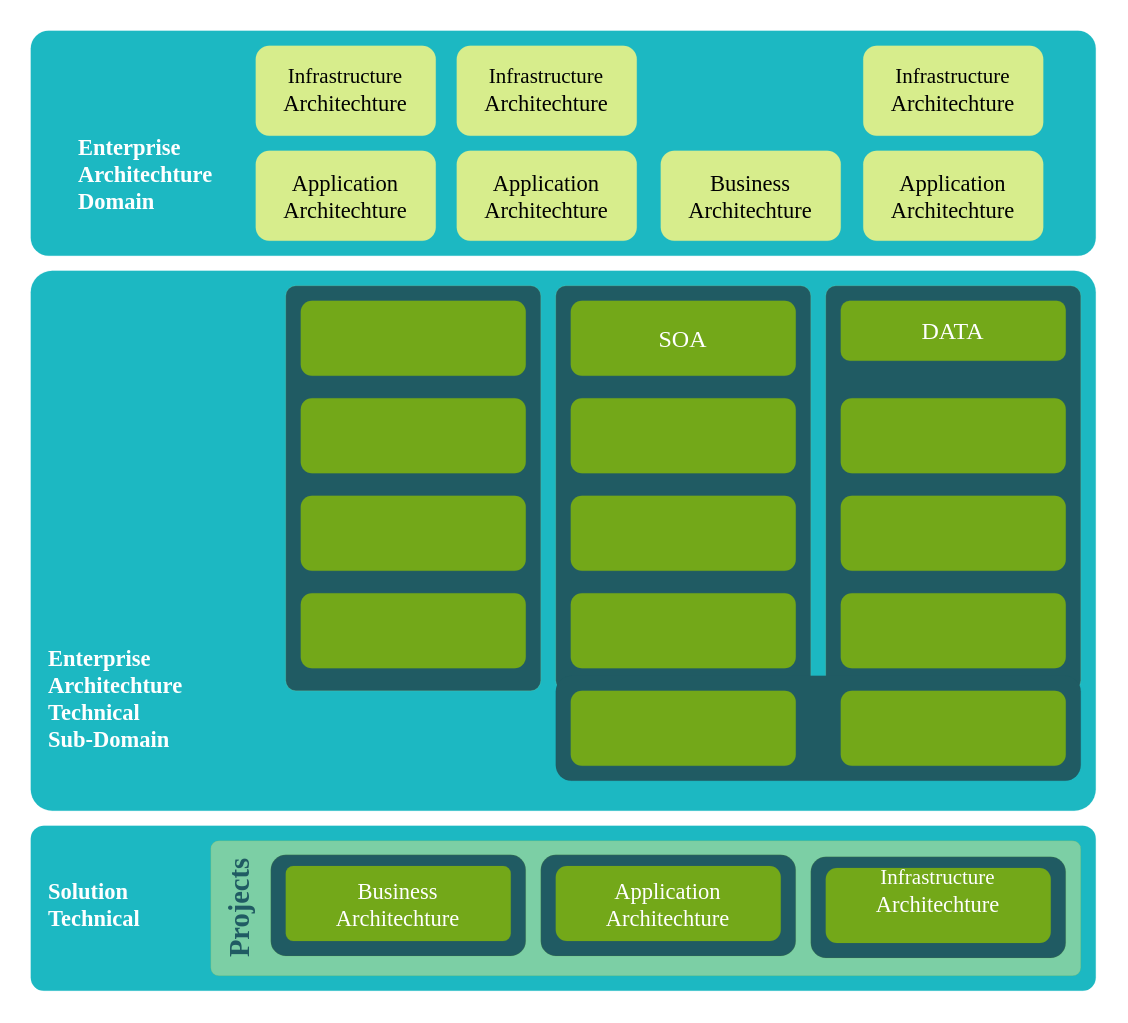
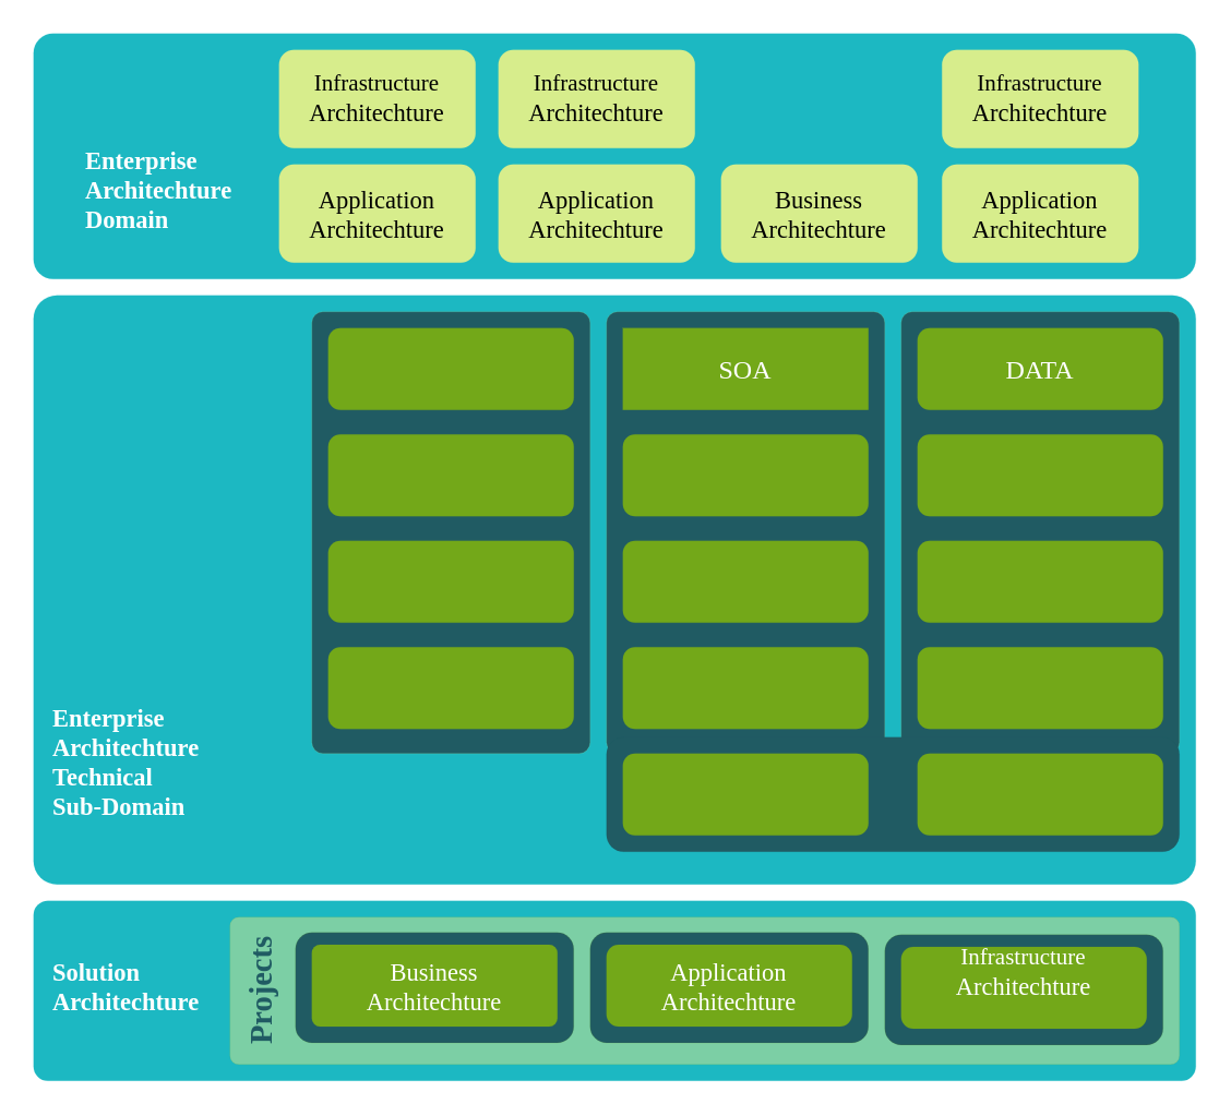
- <mxCell id="12" value="DATA" style="rounded=1;whiteSpace=wrap;html=1;strokeColor=#73A819;strokeWidth=0;fillColor=#73A819;fontColor=#FFFFFF;fontSize=16;fontFamily=Comic Sans MS;" vertex="1" parent="1"><mxGeometry x="560" y="200" width="150" height="40" as="geometry" /></mxCell>
+ <mxCell id="12" value="DATA" style="rounded=1;whiteSpace=wrap;html=1;strokeColor=#73A819;strokeWidth=0;fillColor=#73A819;fontColor=#FFFFFF;fontSize=16;fontFamily=Comic Sans MS;" vertex="1" parent="1"><mxGeometry x="560" y="200" width="150" height="50" as="geometry" /></mxCell>
- <mxCell id="8" value="SOA" style="rounded=1;whiteSpace=wrap;html=1;strokeColor=#73A819;strokeWidth=0;fillColor=#73A819;fontColor=#FFFFFF;fontSize=16;fontFamily=Comic Sans MS;" vertex="1" parent="1"><mxGeometry x="380" y="200" width="150" height="50" as="geometry" /></mxCell>
+ <mxCell id="8" value="SOA" style="whiteSpace=wrap;html=1;strokeColor=#73A819;strokeWidth=0;fillColor=#73A819;fontColor=#FFFFFF;fontSize=16;fontFamily=Comic Sans MS;rounded=0;" vertex="1" parent="1"><mxGeometry x="380" y="200" width="150" height="50" as="geometry" /></mxCell>
- <mxCell id="33" value="Solution&lt;br style=&quot;font-size: 15px;&quot;&gt;&lt;div style=&quot;font-size: 15px;&quot;&gt;&lt;span style=&quot;font-size: 15px;&quot;&gt;Technical&lt;/span&gt;&lt;/div&gt;" style="text;html=1;strokeColor=none;fillColor=none;align=left;verticalAlign=middle;whiteSpace=wrap;rounded=0;fontColor=#FFFFFF;fontStyle=1;fontFamily=Comic Sans MS;fontSize=15;" vertex="1" parent="1"><mxGeometry x="30" y="580.88" width="100" height="42" as="geometry" /></mxCell>
+ <mxCell id="33" value="Solution&lt;br style=&quot;font-size: 15px;&quot;&gt;&lt;div style=&quot;font-size: 15px;&quot;&gt;&lt;span style=&quot;font-size: 15px;&quot;&gt;Architechture&lt;/span&gt;&lt;/div&gt;" style="text;html=1;strokeColor=none;fillColor=none;align=left;verticalAlign=middle;whiteSpace=wrap;rounded=0;fontColor=#FFFFFF;fontStyle=1;fontFamily=Comic Sans MS;fontSize=15;" vertex="1" parent="1"><mxGeometry x="30" y="580.88" width="100" height="42" as="geometry" /></mxCell>
